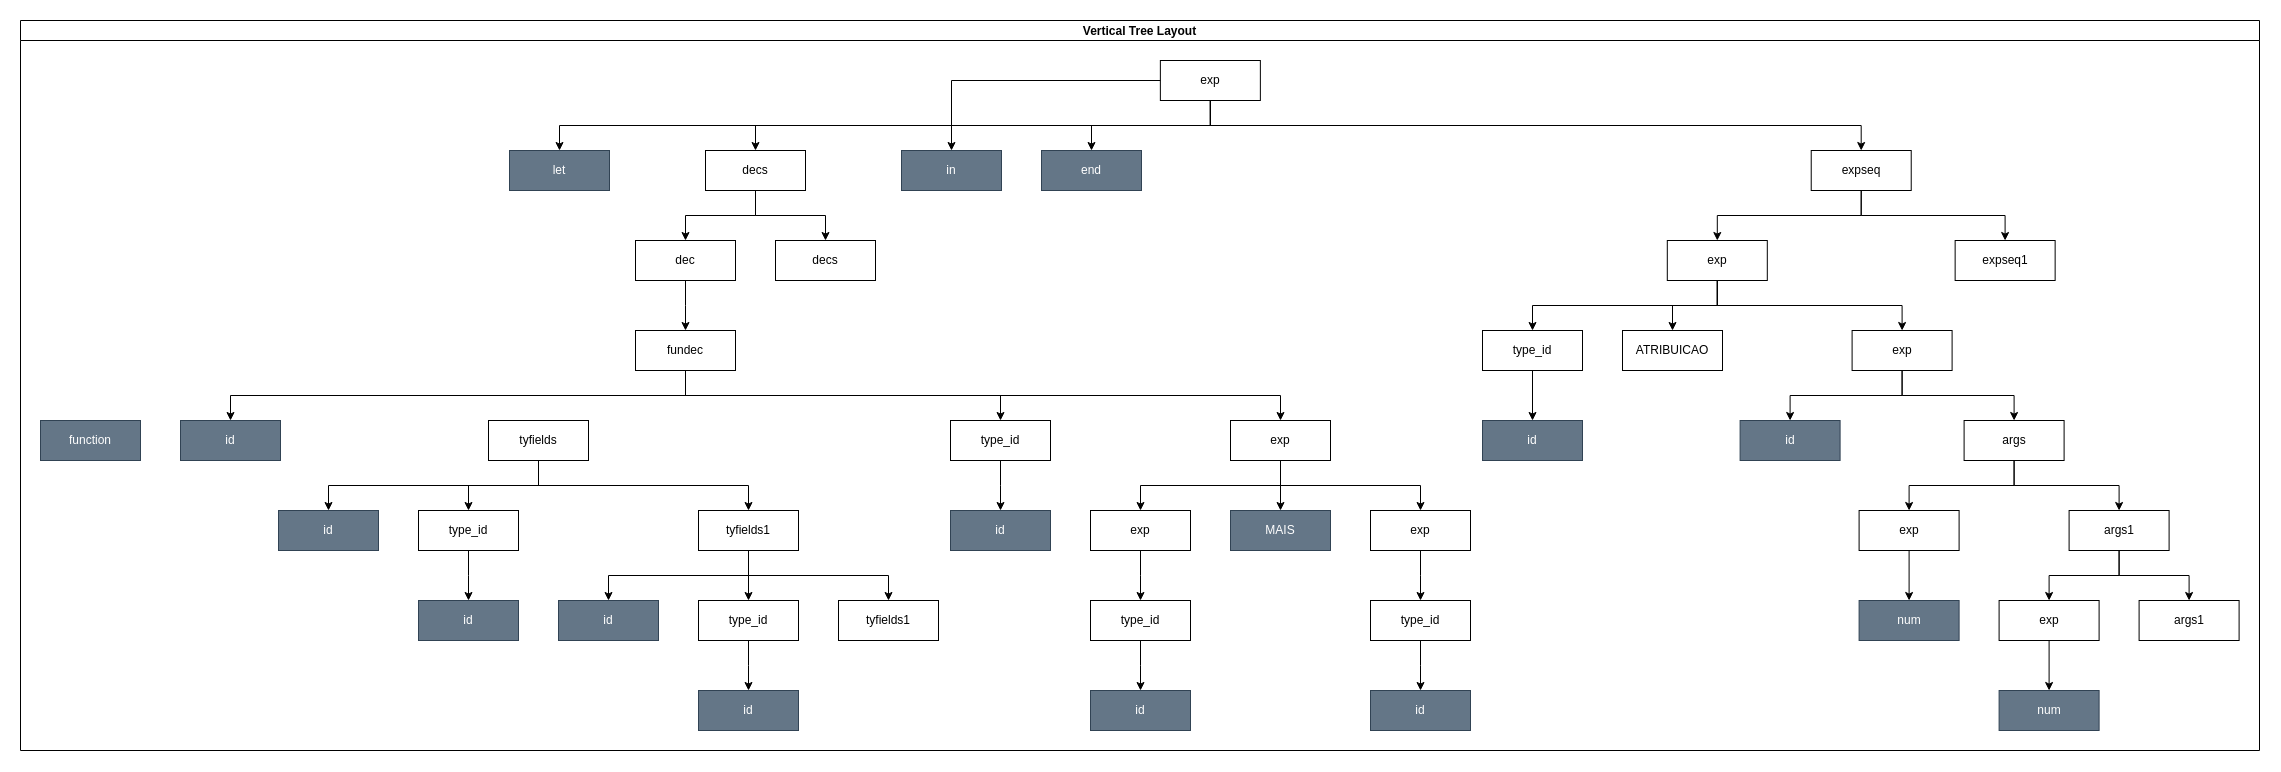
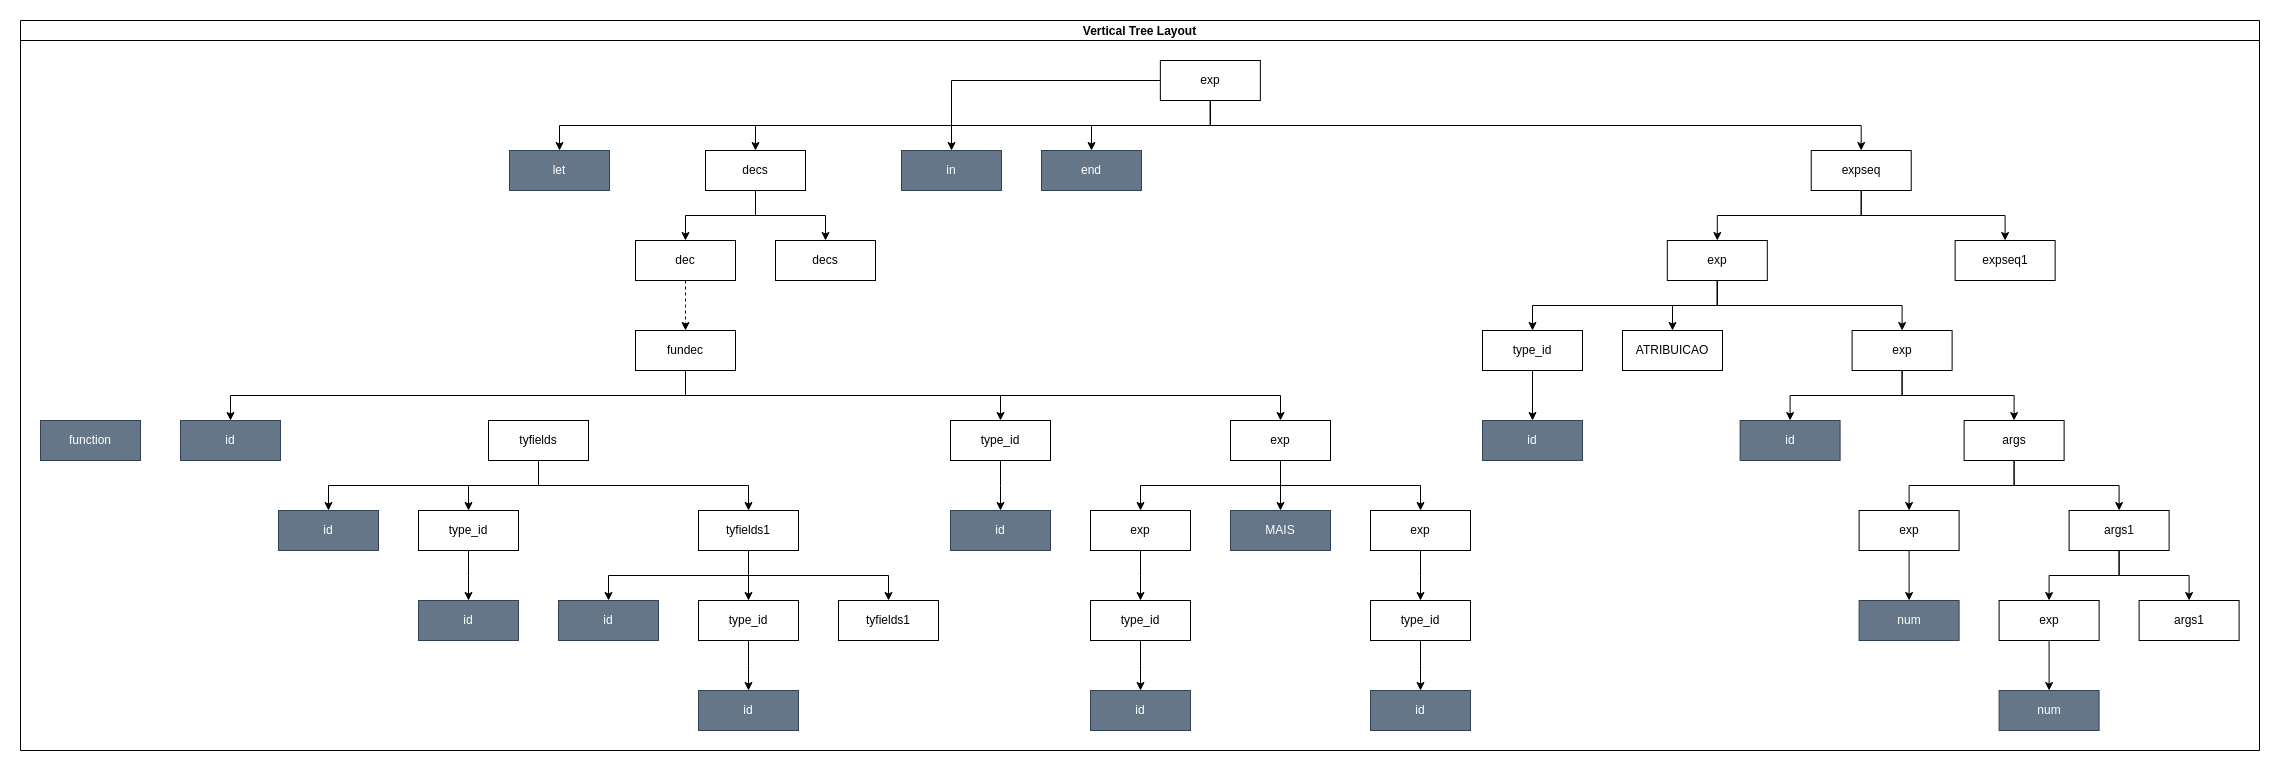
- <mxCell id="20" value="" style="edgeStyle=elbowEdgeStyle;elbow=vertical;html=1;rounded=0;" edge="1" parent="2" source="15" target="21"><mxGeometry relative="1" as="geometry"><mxPoint x="-8199.6" y="330" as="sourcePoint" /></mxGeometry></mxCell>
+ <mxCell id="20" value="" style="edgeStyle=elbowEdgeStyle;elbow=vertical;html=1;rounded=0;dashed=1;" edge="1" parent="2" source="15" target="21"><mxGeometry relative="1" as="geometry"><mxPoint x="-8199.6" y="330" as="sourcePoint" /></mxGeometry></mxCell>
